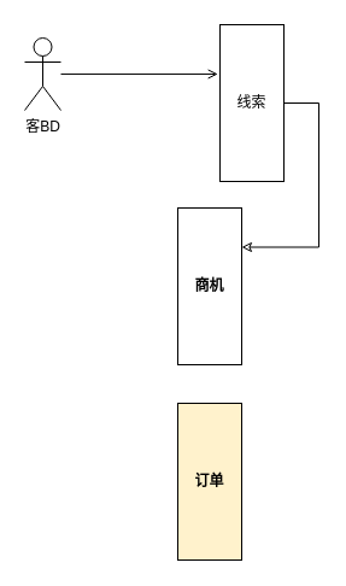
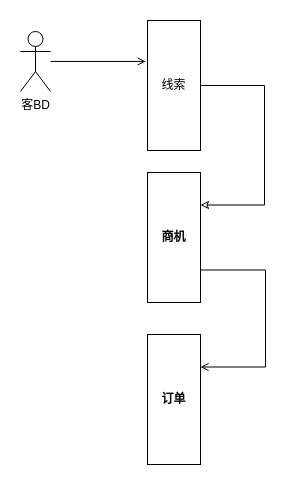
- <mxCell id="3" value="线索" style="rounded=0;whiteSpace=wrap;html=1;" vertex="1" parent="1"><mxGeometry x="182" y="20" width="53" height="130" as="geometry" /></mxCell>
+ <mxCell id="3" value="线索" style="rounded=0;whiteSpace=wrap;html=1;" vertex="1" parent="1"><mxGeometry x="147" y="20" width="53" height="130" as="geometry" /></mxCell>
+ <mxCell id="6" style="edgeStyle=orthogonalEdgeStyle;rounded=0;orthogonalLoop=1;jettySize=auto;html=1;exitX=1;exitY=0.75;exitDx=0;exitDy=0;entryX=1;entryY=0.25;entryDx=0;entryDy=0;endArrow=open;endFill=0;" edge="1" parent="1" source="7" target="8"><mxGeometry relative="1" as="geometry"><Array as="points"><mxPoint x="265" y="270" /><mxPoint x="265" y="367" /></Array></mxGeometry></mxCell>
- <mxCell id="8" value="订单" style="rounded=0;whiteSpace=wrap;html=1;fontStyle=1;fillColor=#fff2cc;" vertex="1" parent="1"><mxGeometry x="147" y="334" width="53" height="130" as="geometry" /></mxCell>
+ <mxCell id="8" value="订单" style="rounded=0;whiteSpace=wrap;html=1;fontStyle=1" vertex="1" parent="1"><mxGeometry x="147" y="334" width="53" height="130" as="geometry" /></mxCell>
